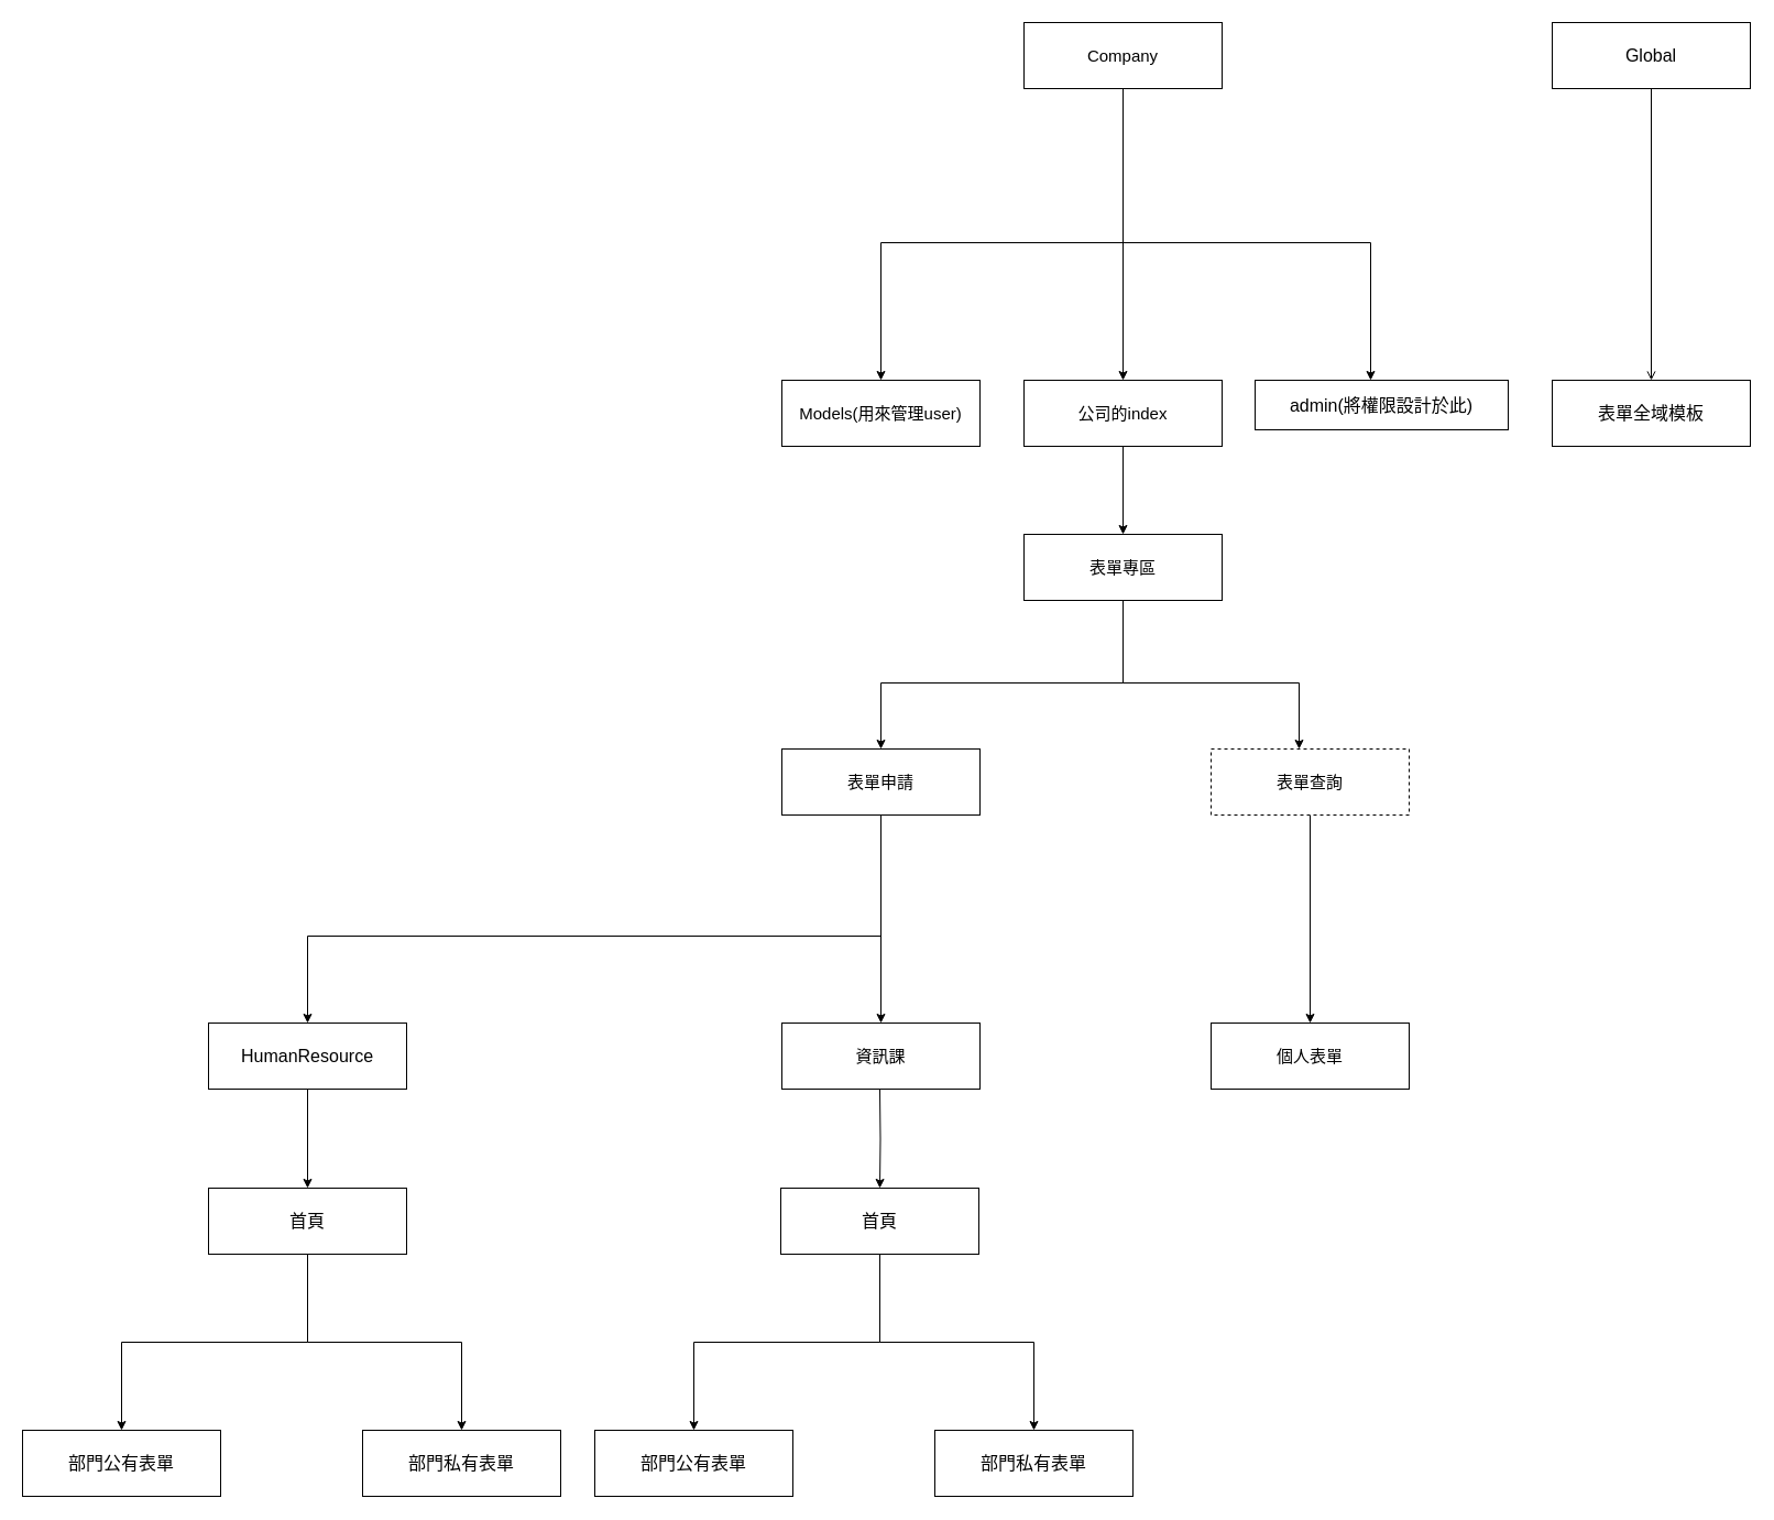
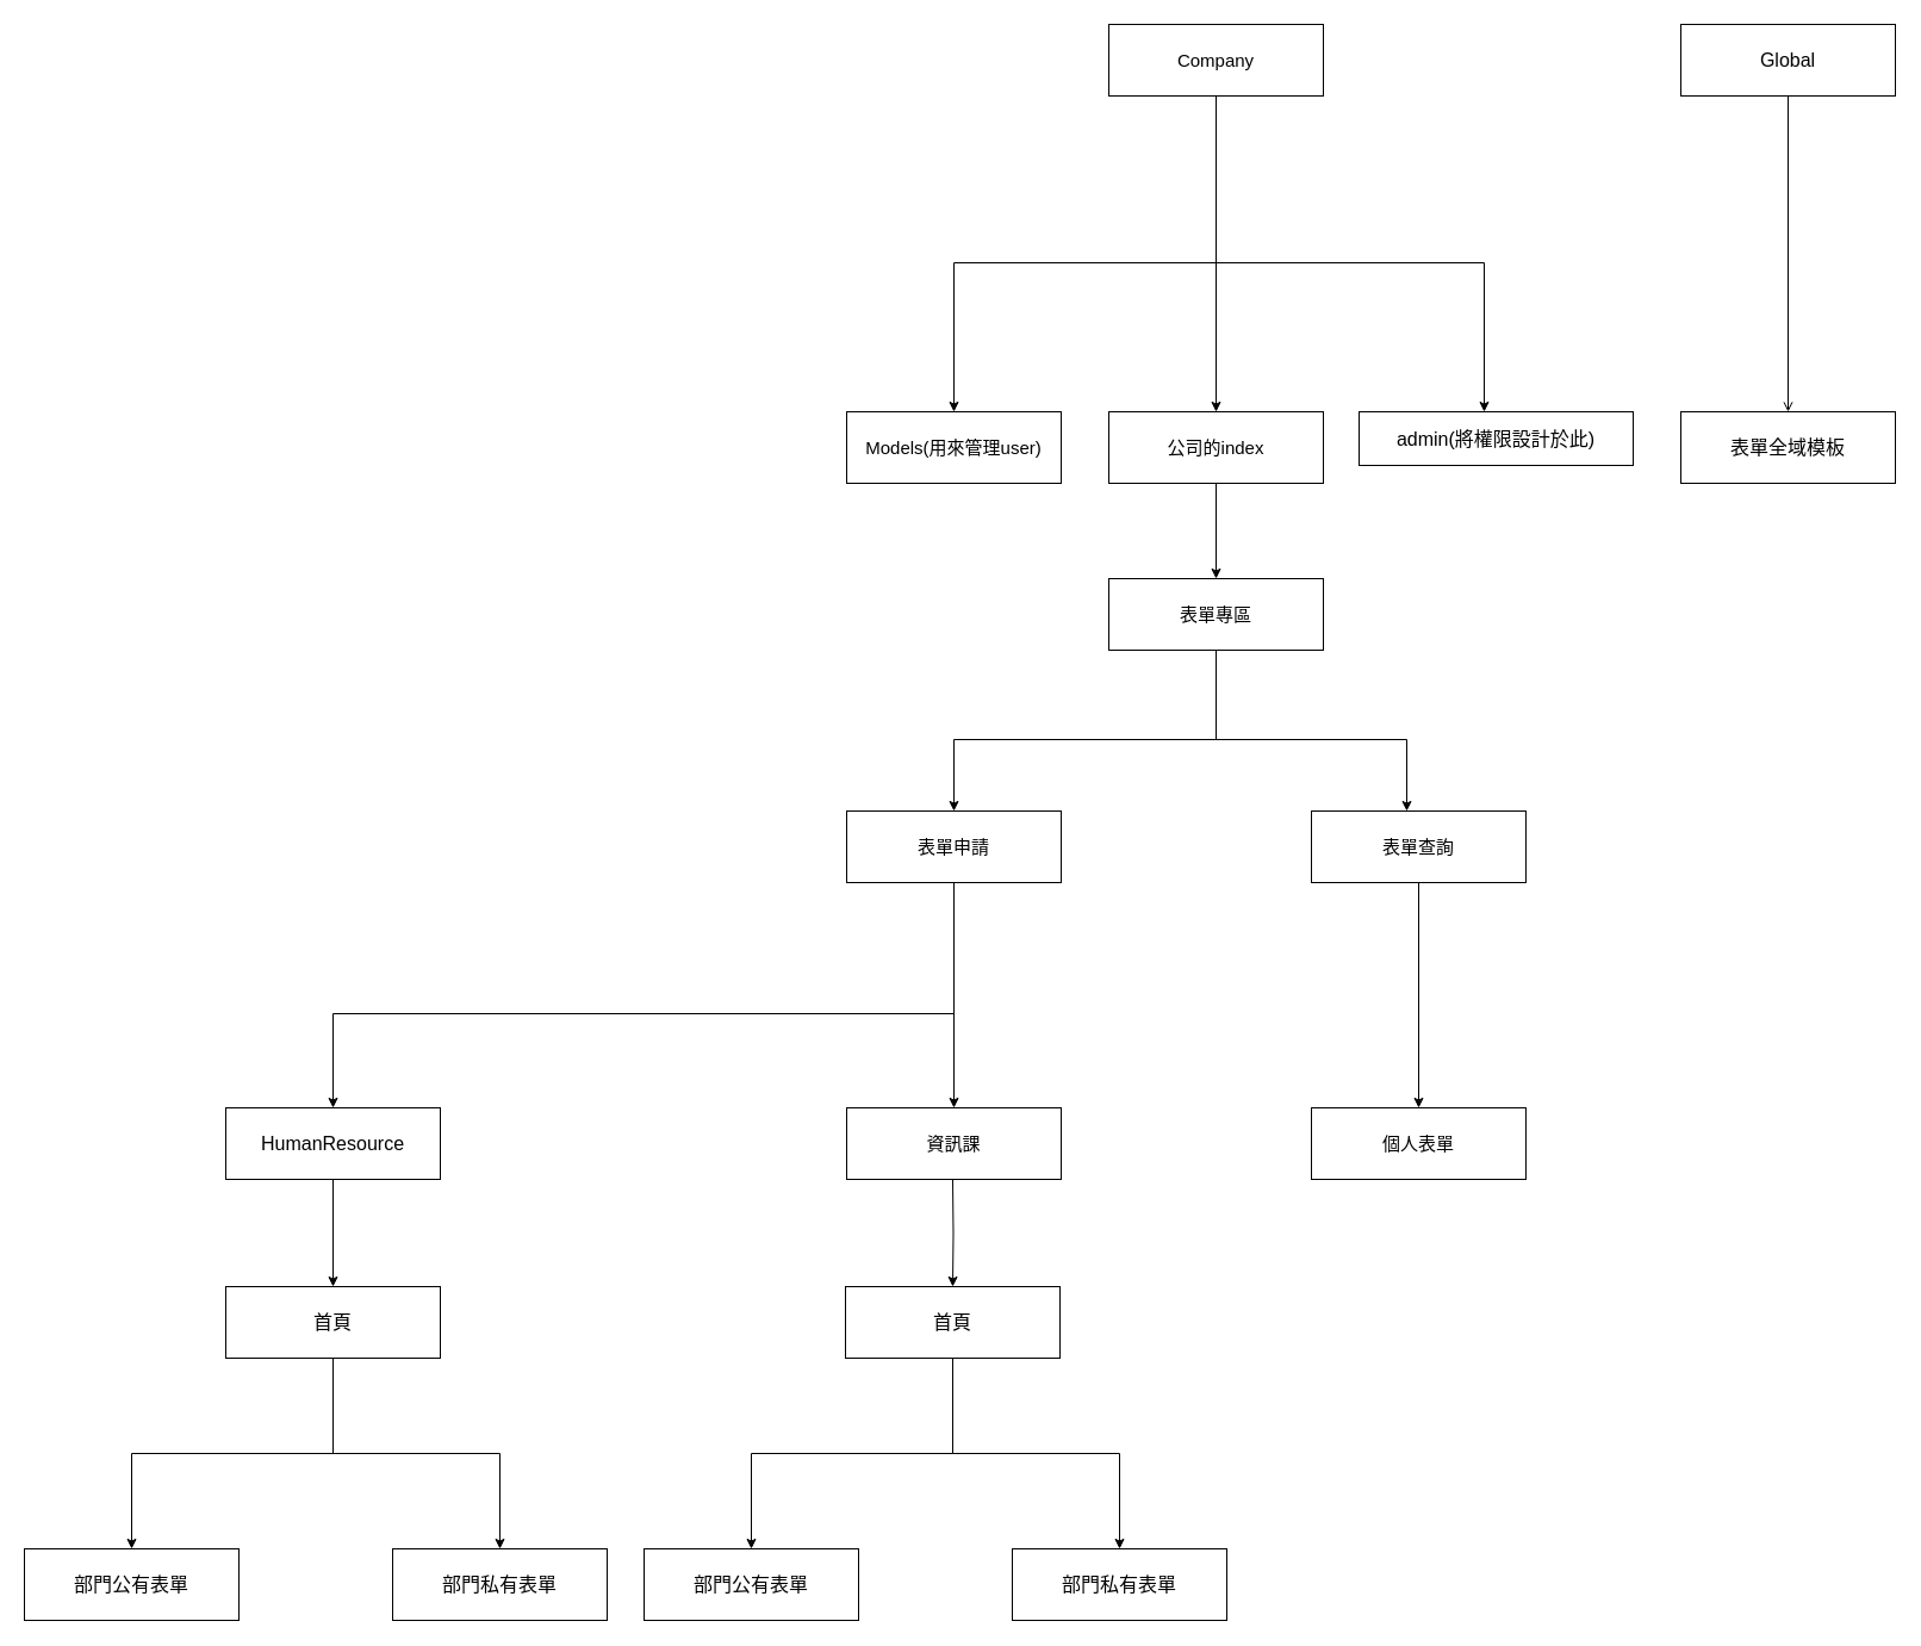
- <mxCell id="27" value="&lt;font style=&quot;font-size: 15px;&quot;&gt;表單查詢&lt;br&gt;&lt;/font&gt;" style="rounded=0;whiteSpace=wrap;html=1;dashed=1;" vertex="1" parent="1"><mxGeometry x="1100" y="680" width="180" height="60" as="geometry" /></mxCell>
+ <mxCell id="27" value="&lt;font style=&quot;font-size: 15px;&quot;&gt;表單查詢&lt;br&gt;&lt;/font&gt;" style="rounded=0;whiteSpace=wrap;html=1;" vertex="1" parent="1"><mxGeometry x="1100" y="680" width="180" height="60" as="geometry" /></mxCell>
